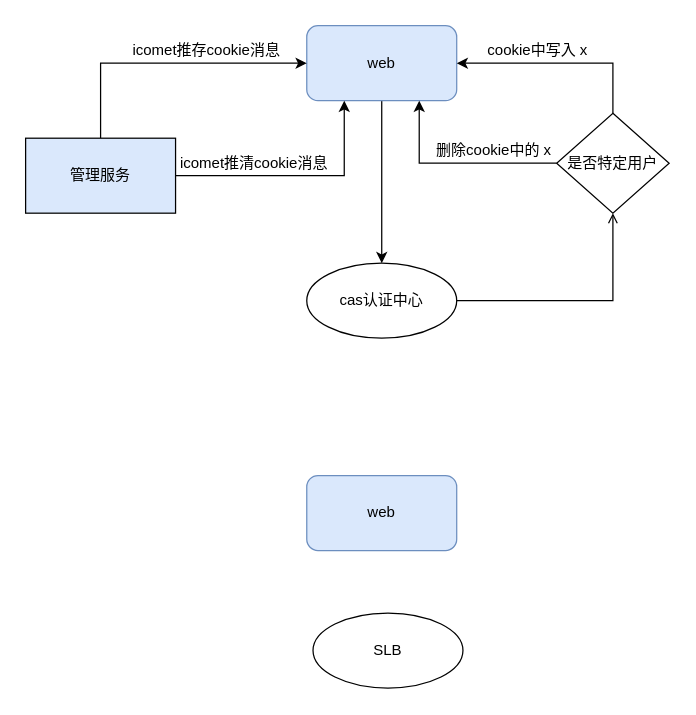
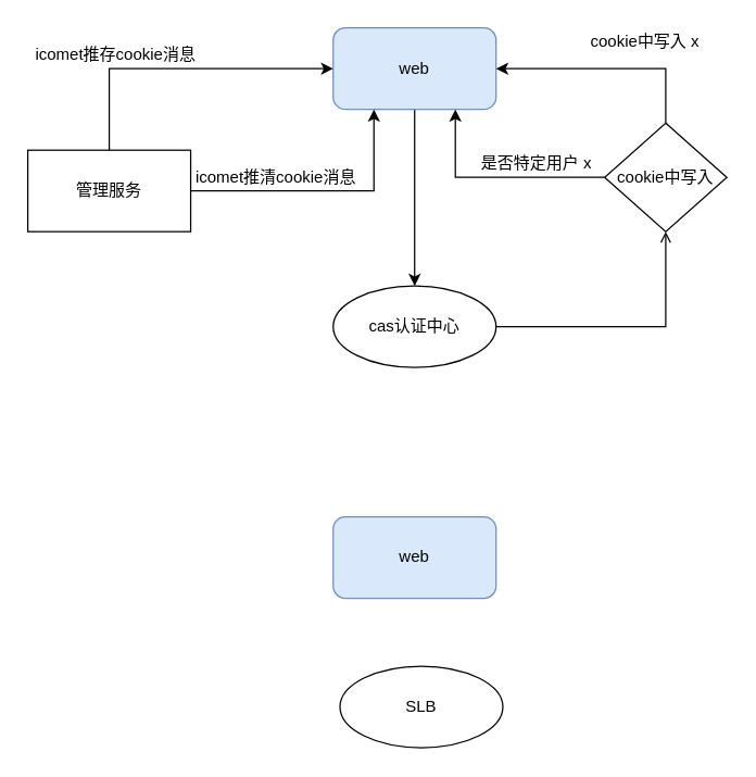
- <mxCell id="14" value="icomet推存cookie消息" style="text;html=1;strokeColor=none;fillColor=none;align=center;verticalAlign=middle;whiteSpace=wrap;rounded=0;" vertex="1" parent="1"><mxGeometry x="85" y="30" width="160" height="20" as="geometry" /></mxCell>
+ <mxCell id="14" value="icomet推存cookie消息" style="text;html=1;strokeColor=none;fillColor=none;align=center;verticalAlign=middle;whiteSpace=wrap;rounded=0;" vertex="1" parent="1"><mxGeometry x="5" y="30" width="160" height="20" as="geometry" /></mxCell>
- <mxCell id="9" value="cookie中写入 x" style="text;html=1;strokeColor=none;fillColor=none;align=center;verticalAlign=middle;whiteSpace=wrap;rounded=0;" vertex="1" parent="1"><mxGeometry x="365" y="30" width="130" height="20" as="geometry" /></mxCell>
+ <mxCell id="9" value="cookie中写入 x" style="text;html=1;strokeColor=none;fillColor=none;align=center;verticalAlign=middle;whiteSpace=wrap;rounded=0;" vertex="1" parent="1"><mxGeometry x="410" y="20" width="130" height="20" as="geometry" /></mxCell>
- <mxCell id="10" value="删除cookie中的 x" style="text;html=1;strokeColor=none;fillColor=none;align=center;verticalAlign=middle;whiteSpace=wrap;rounded=0;" vertex="1" parent="1"><mxGeometry x="335" y="110" width="120" height="20" as="geometry" /></mxCell>
+ <mxCell id="10" value="是否特定用户 x" style="text;html=1;strokeColor=none;fillColor=none;align=center;verticalAlign=middle;whiteSpace=wrap;rounded=0;" vertex="1" parent="1"><mxGeometry x="335" y="110" width="120" height="20" as="geometry" /></mxCell>
- <mxCell id="8" value="是否特定用户" style="rhombus;whiteSpace=wrap;html=1;" vertex="1" parent="1"><mxGeometry x="445" y="90" width="90" height="80" as="geometry" /></mxCell>
+ <mxCell id="8" value="cookie中写入" style="rhombus;whiteSpace=wrap;html=1;" vertex="1" parent="1"><mxGeometry x="445" y="90" width="90" height="80" as="geometry" /></mxCell>
- <mxCell id="13" value="管理服务" style="rounded=0;whiteSpace=wrap;html=1;fillColor=#dae8fc;" vertex="1" parent="1"><mxGeometry x="20" y="110" width="120" height="60" as="geometry" /></mxCell>
+ <mxCell id="13" value="管理服务" style="rounded=0;whiteSpace=wrap;html=1;" vertex="1" parent="1"><mxGeometry x="20" y="110" width="120" height="60" as="geometry" /></mxCell>
